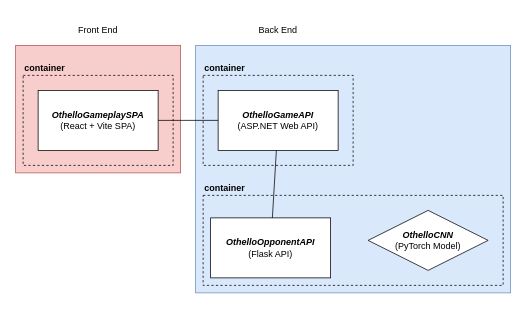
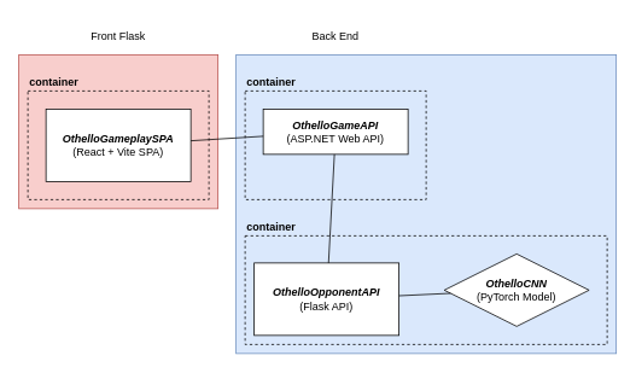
- <mxCell id="14" value="Front End" style="text;html=1;strokeColor=none;fillColor=none;align=center;verticalAlign=middle;whiteSpace=wrap;rounded=0;" parent="1" vertex="1"><mxGeometry x="50" y="20" width="160" height="40" as="geometry" /></mxCell>
+ <mxCell id="14" value="Front Flask" style="text;html=1;strokeColor=none;fillColor=none;align=center;verticalAlign=middle;whiteSpace=wrap;rounded=0;" parent="1" vertex="1"><mxGeometry x="50" y="20" width="160" height="40" as="geometry" /></mxCell>
- <mxCell id="8" value="&lt;b&gt;&lt;i&gt;OthelloGameAPI&lt;/i&gt;&lt;/b&gt;&lt;br&gt;(ASP.NET Web API)" style="rounded=0;whiteSpace=wrap;html=1;" parent="1" vertex="1"><mxGeometry x="290" y="120" width="160" height="80" as="geometry" /></mxCell>
+ <mxCell id="8" value="&lt;b&gt;&lt;i&gt;OthelloGameAPI&lt;/i&gt;&lt;/b&gt;&lt;br&gt;(ASP.NET Web API)" style="rounded=0;whiteSpace=wrap;html=1;" parent="1" vertex="1"><mxGeometry x="290" y="120" width="160" height="50" as="geometry" /></mxCell>
+ <mxCell id="13" value="" style="endArrow=none;html=1;rounded=0;" parent="1" source="10" target="9" edge="1"><mxGeometry width="50" height="50" relative="1" as="geometry"><mxPoint x="380" y="290" as="sourcePoint" /><mxPoint x="380" y="210" as="targetPoint" /></mxGeometry></mxCell>
